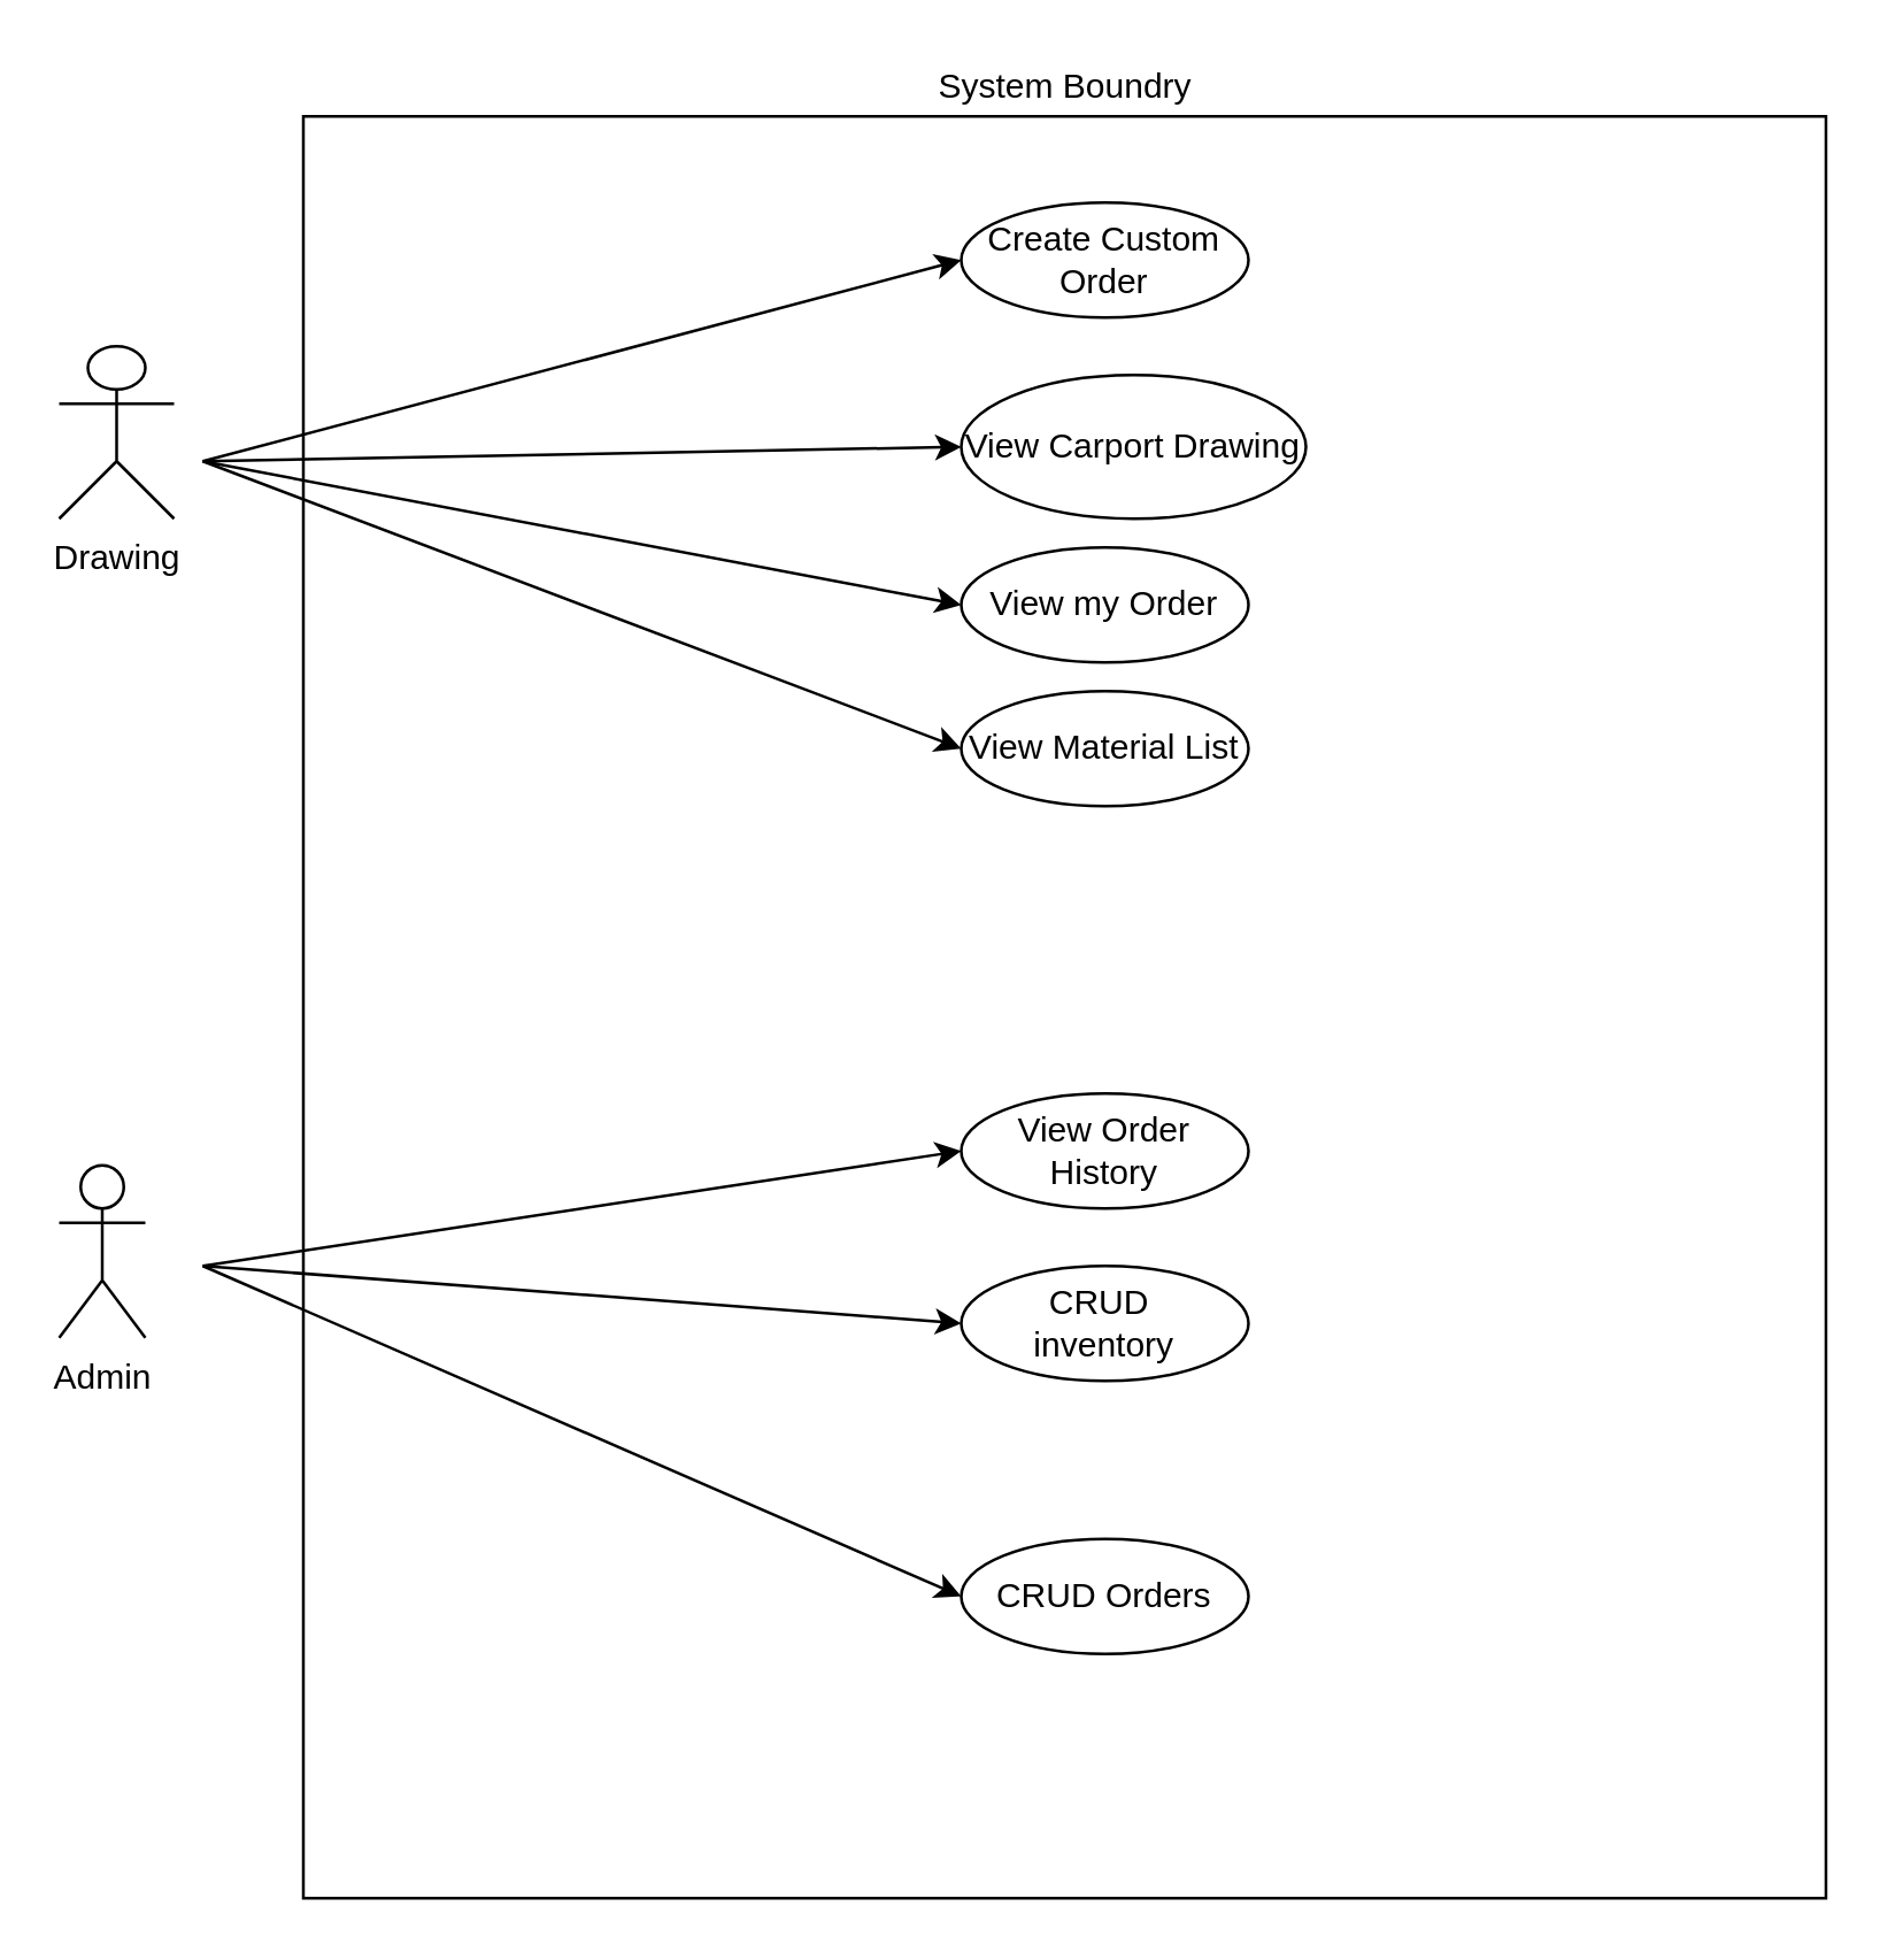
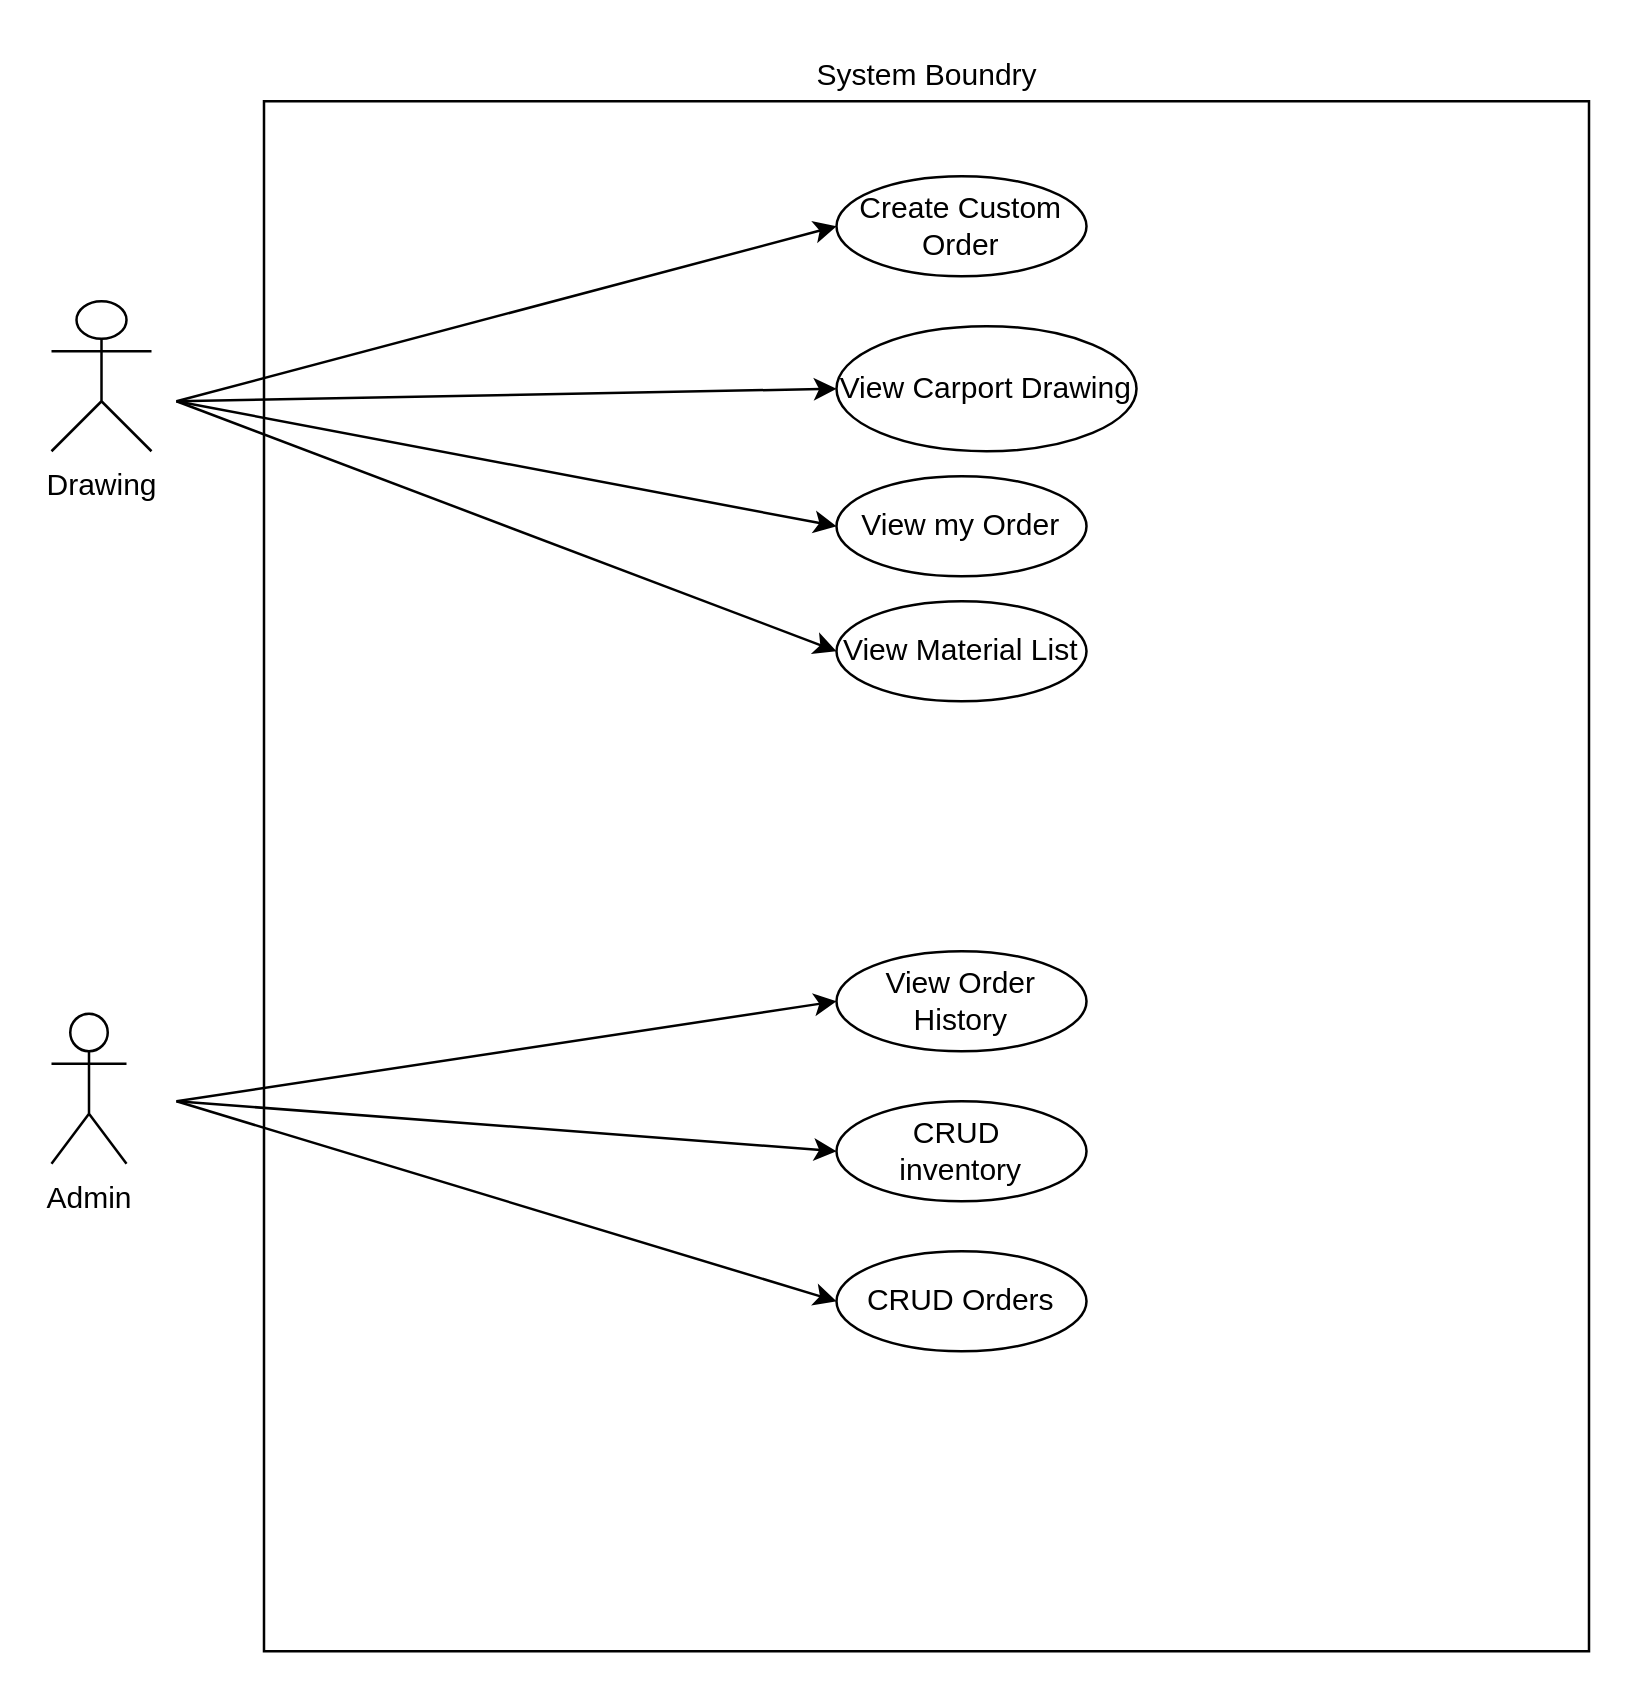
- <mxCell id="8" value="CRUD Orders" style="ellipse;whiteSpace=wrap;html=1;fillColor=none;" vertex="1" parent="1"><mxGeometry x="334" y="535" width="100" height="40" as="geometry" /></mxCell>
+ <mxCell id="8" value="CRUD Orders" style="ellipse;whiteSpace=wrap;html=1;fillColor=none;" vertex="1" parent="1"><mxGeometry x="334" y="500" width="100" height="40" as="geometry" /></mxCell>
